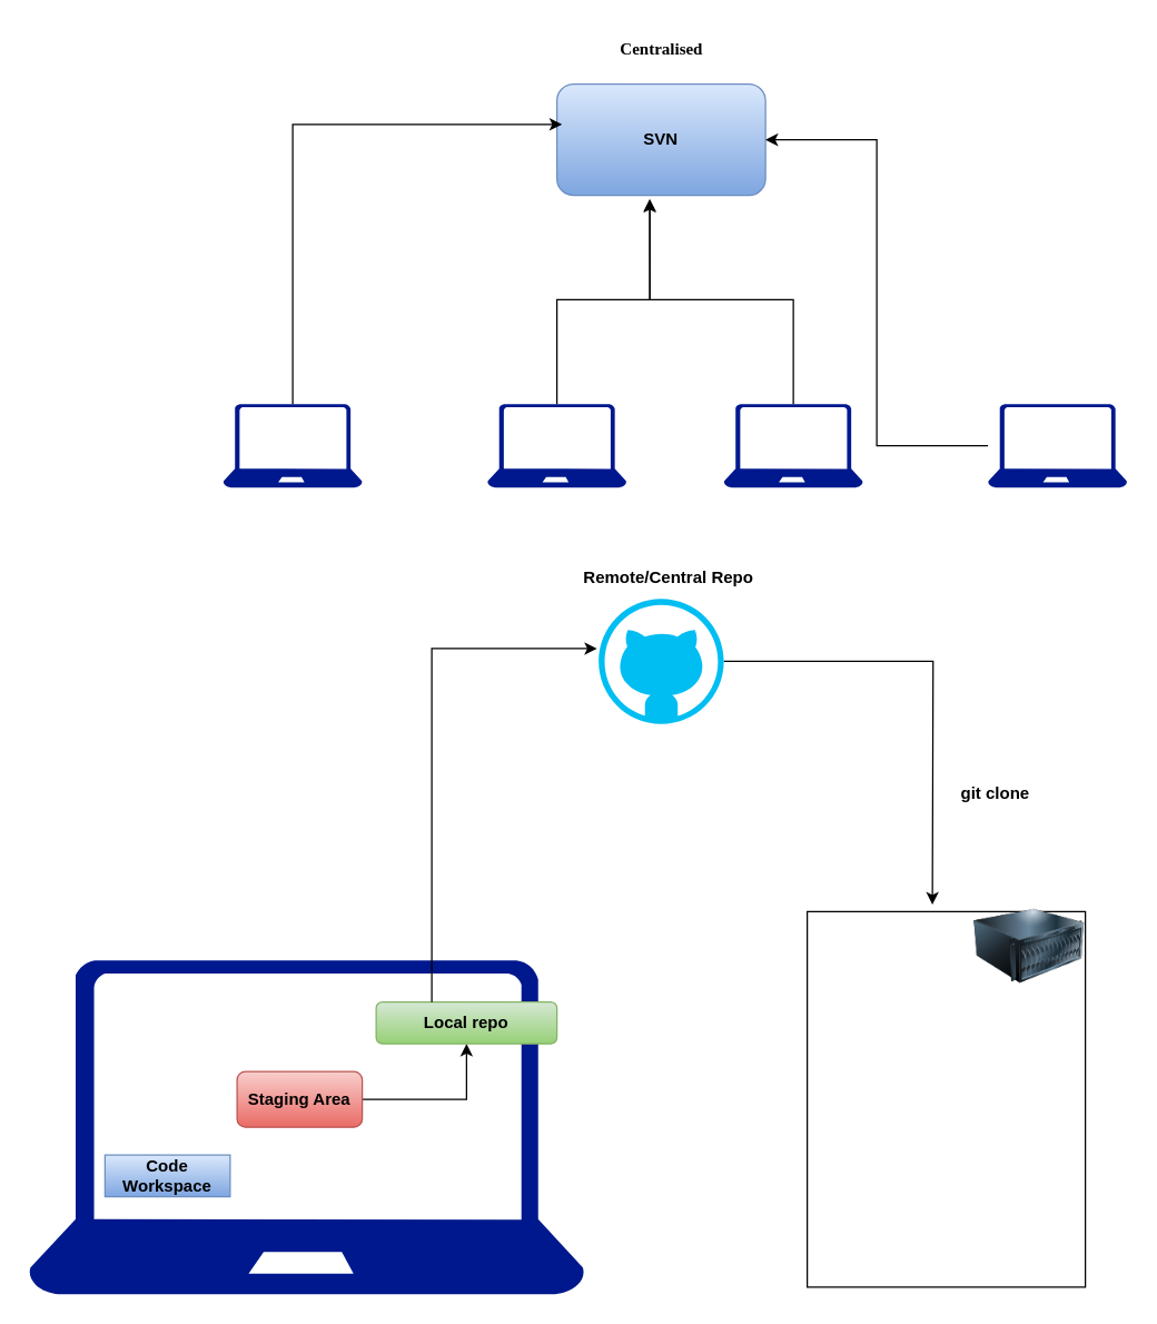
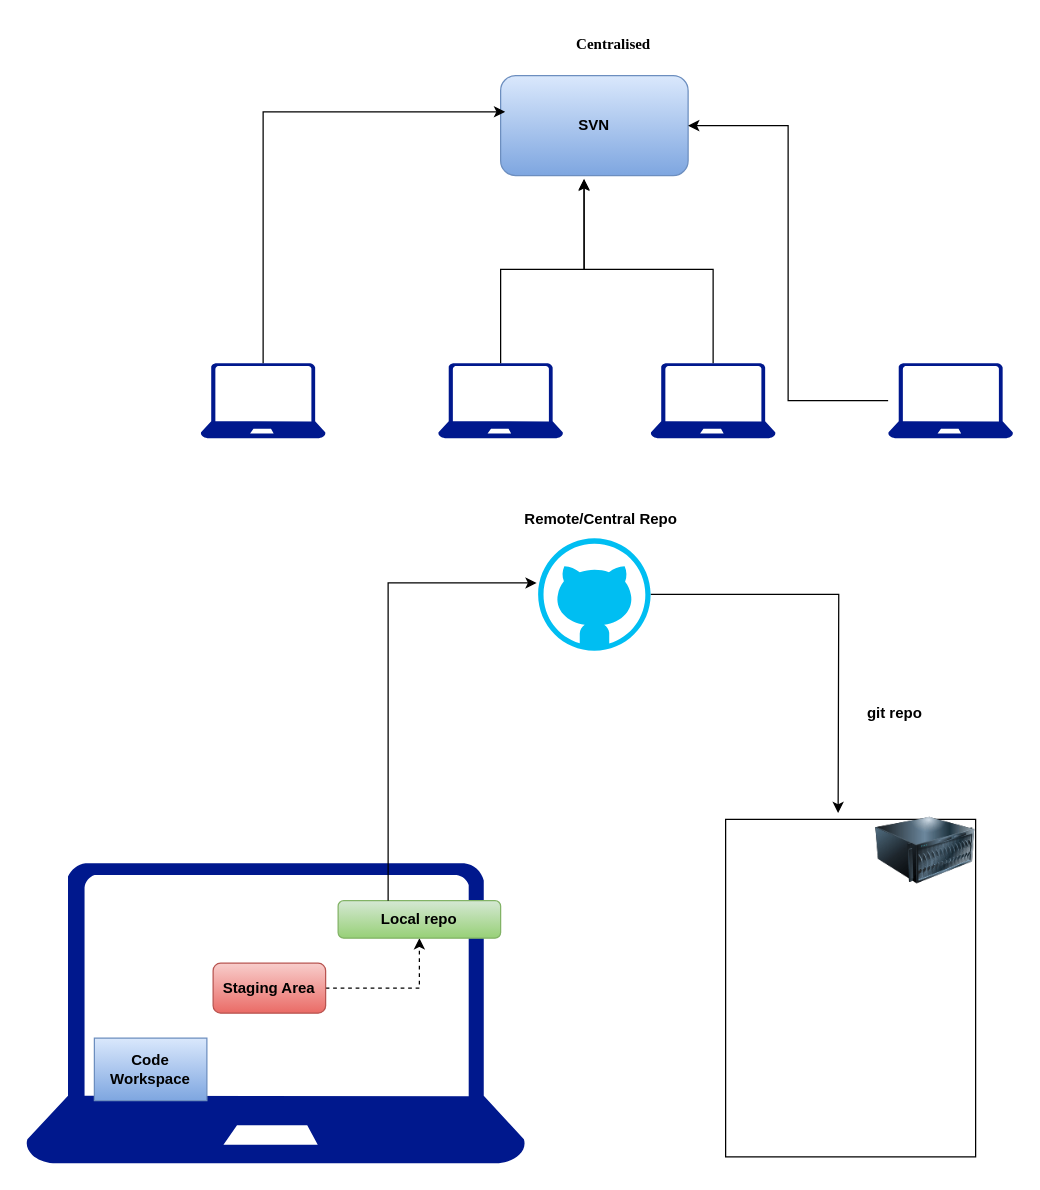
- <mxCell id="11" value="&lt;b&gt;&lt;font face=&quot;Comic Sans MS&quot;&gt;Centralised&lt;/font&gt;&lt;/b&gt;" style="text;html=1;align=center;verticalAlign=middle;resizable=0;points=[];autosize=1;strokeColor=none;fillColor=none;" vertex="1" parent="1"><mxGeometry x="430" width="90" height="30" as="geometry" y="20" /></mxCell>
+ <mxCell id="11" value="&lt;b&gt;&lt;font face=&quot;Comic Sans MS&quot;&gt;Centralised&lt;/font&gt;&lt;/b&gt;" style="text;html=1;align=center;verticalAlign=middle;resizable=0;points=[];autosize=1;strokeColor=none;fillColor=none;" vertex="1" parent="1"><mxGeometry x="445" y="20" width="90" height="30" as="geometry" /></mxCell>
- <mxCell id="23" value="&lt;b&gt;git clone&lt;/b&gt;" style="text;html=1;align=center;verticalAlign=middle;resizable=0;points=[];autosize=1;strokeColor=none;fillColor=none;" vertex="1" parent="1"><mxGeometry x="680" y="555" width="70" height="30" as="geometry" /></mxCell>
+ <mxCell id="23" value="&lt;b&gt;git repo&lt;/b&gt;" style="text;html=1;align=center;verticalAlign=middle;resizable=0;points=[];autosize=1;strokeColor=none;fillColor=none;" vertex="1" parent="1"><mxGeometry x="680" y="555" width="70" height="30" as="geometry" /></mxCell>
- <mxCell id="17" style="edgeStyle=orthogonalEdgeStyle;rounded=0;orthogonalLoop=1;jettySize=auto;html=1;" edge="1" parent="1" source="18" target="19"><mxGeometry relative="1" as="geometry" /></mxCell>
+ <mxCell id="17" style="edgeStyle=orthogonalEdgeStyle;rounded=0;orthogonalLoop=1;jettySize=auto;html=1;dashed=1;" edge="1" parent="1" source="18" target="19"><mxGeometry relative="1" as="geometry" /></mxCell>
- <mxCell id="16" value="&lt;b&gt;Code Workspace&lt;/b&gt;" style="rounded=0;whiteSpace=wrap;html=1;fillColor=#dae8fc;gradientColor=#7ea6e0;strokeColor=#6c8ebf;" vertex="1" parent="1"><mxGeometry x="75" y="830" width="90" height="30" as="geometry" /></mxCell>
+ <mxCell id="16" value="&lt;b&gt;Code Workspace&lt;/b&gt;" style="rounded=0;whiteSpace=wrap;html=1;fillColor=#dae8fc;gradientColor=#7ea6e0;strokeColor=#6c8ebf;" vertex="1" parent="1"><mxGeometry x="75" y="830" width="90" height="50" as="geometry" /></mxCell>
